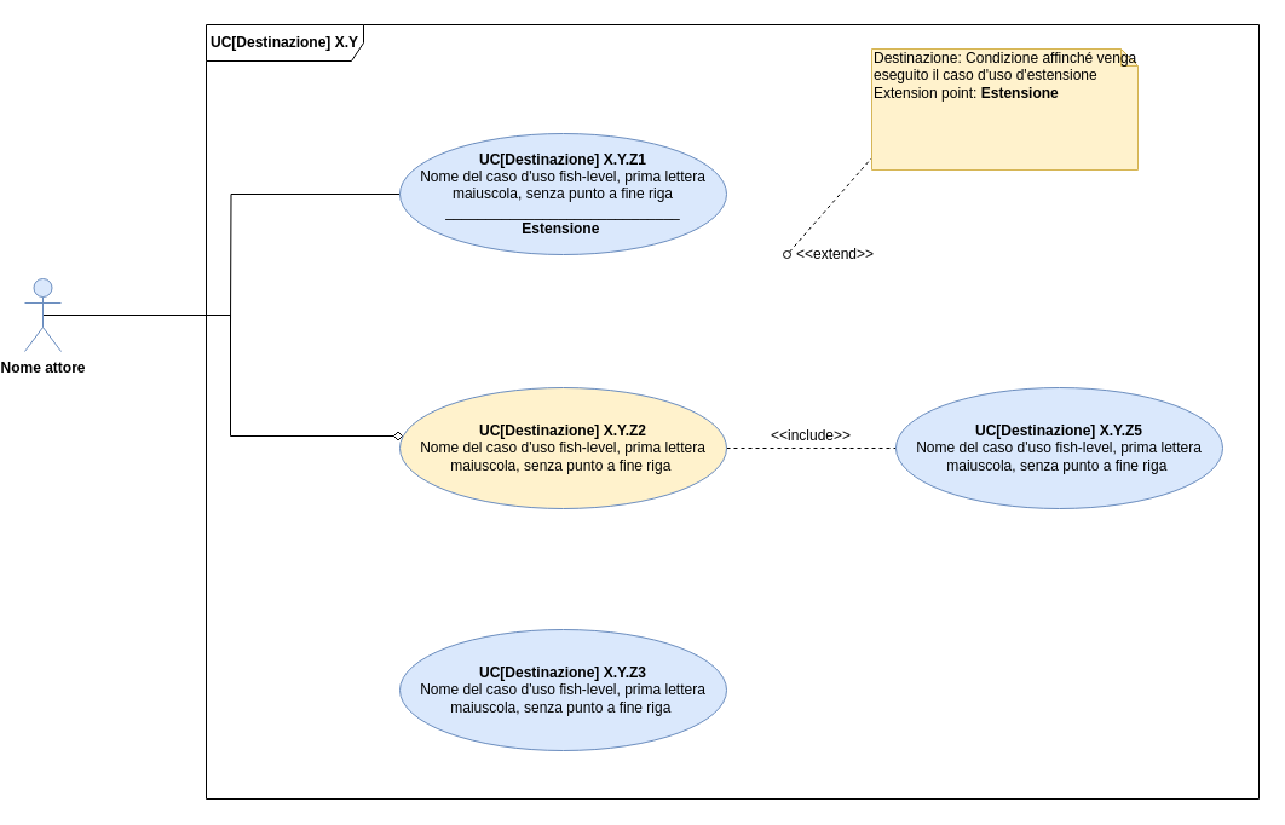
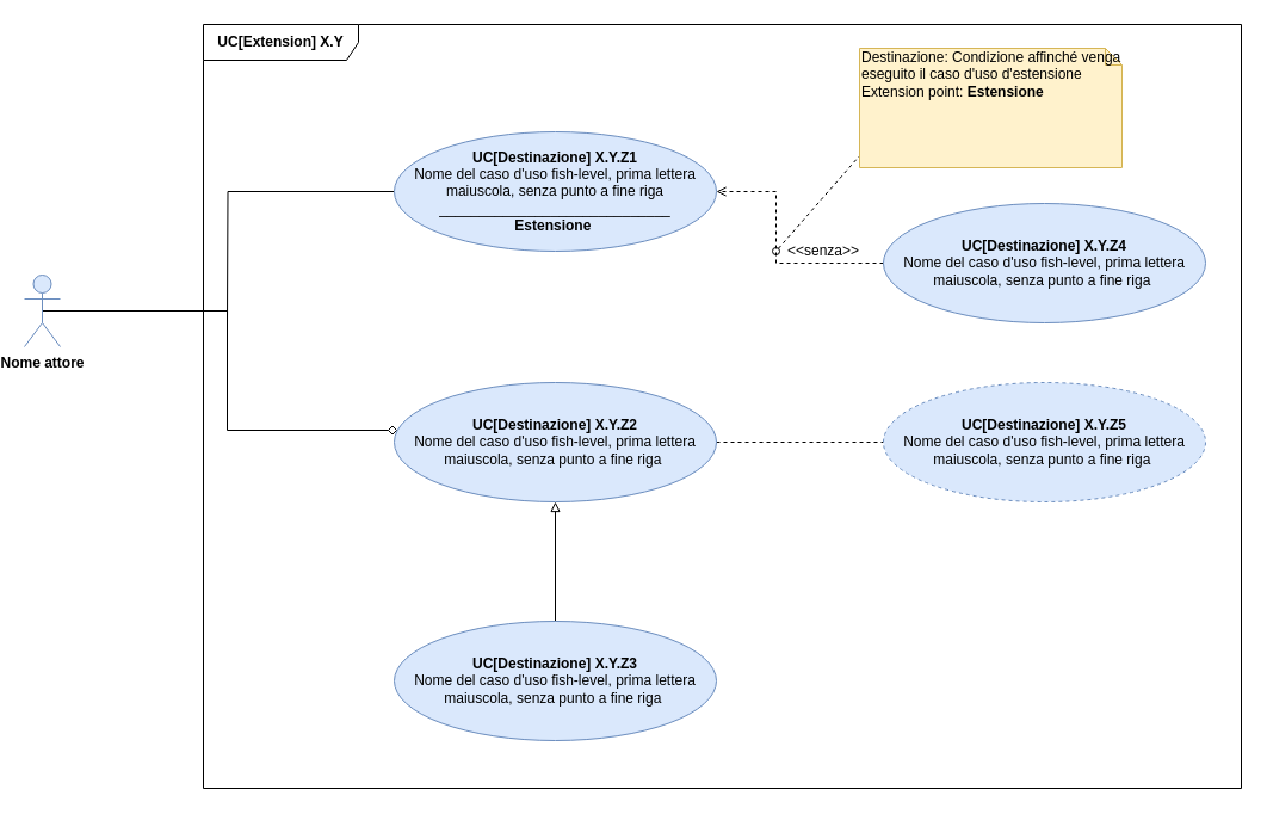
- <mxCell id="2" value="&lt;b&gt;UC[Destinazione] X.Y&lt;/b&gt;" style="shape=umlFrame;whiteSpace=wrap;html=1;width=130;height=30;" parent="1" vertex="1"><mxGeometry x="170" y="20" width="870" height="640" as="geometry" /></mxCell>
+ <mxCell id="2" value="&lt;b&gt;UC[Extension] X.Y&lt;/b&gt;" style="shape=umlFrame;whiteSpace=wrap;html=1;width=130;height=30;" parent="1" vertex="1"><mxGeometry x="170" y="20" width="870" height="640" as="geometry" /></mxCell>
- <mxCell id="11" value="&amp;lt;&amp;lt;extend&amp;gt;&amp;gt;" style="text;html=1;strokeColor=none;fillColor=none;align=center;verticalAlign=middle;whiteSpace=wrap;rounded=0;" parent="1" vertex="1"><mxGeometry x="670" y="200" width="40" height="20" as="geometry" /></mxCell>
+ <mxCell id="11" value="&amp;lt;&amp;lt;senza&amp;gt;&amp;gt;" style="text;html=1;strokeColor=none;fillColor=none;align=center;verticalAlign=middle;whiteSpace=wrap;rounded=0;" parent="1" vertex="1"><mxGeometry x="670" y="200" width="40" height="20" as="geometry" /></mxCell>
+ <mxCell id="9" style="rounded=0;orthogonalLoop=1;jettySize=auto;html=1;exitX=0;exitY=0.5;exitDx=0;exitDy=0;endArrow=open;endFill=0;startArrow=none;startFill=0;dashed=1;edgeStyle=orthogonalEdgeStyle;" parent="1" source="10" target="6" edge="1"><mxGeometry relative="1" as="geometry"><Array as="points"><mxPoint x="650" y="220" /><mxPoint x="650" y="160" /></Array></mxGeometry></mxCell>
+ <mxCell id="10" value="&lt;b&gt;UC[Destinazione] X.Y.Z4&lt;/b&gt;&lt;br&gt;&lt;span style=&quot;text-align: left ; white-space: nowrap&quot;&gt;Nome&amp;nbsp;del&amp;nbsp;caso&amp;nbsp;d'uso&amp;nbsp;fish-level,&amp;nbsp;prima&amp;nbsp;lettera&lt;br&gt;maiuscola,&amp;nbsp;senza&amp;nbsp;punto&amp;nbsp;a&amp;nbsp;fine&amp;nbsp;riga&lt;/span&gt;&amp;nbsp;" style="ellipse;whiteSpace=wrap;html=1;fillColor=#dae8fc;strokeColor=#6c8ebf;" parent="1" vertex="1"><mxGeometry x="740" y="170" width="270" height="100" as="geometry" /></mxCell>
- <mxCell id="13" value="&amp;lt;&amp;lt;include&amp;gt;&amp;gt;" style="text;html=1;strokeColor=none;fillColor=none;align=center;verticalAlign=middle;whiteSpace=wrap;rounded=0;" parent="1" vertex="1"><mxGeometry x="650" y="350" width="40" height="20" as="geometry" /></mxCell>
- <mxCell id="8" value="&lt;b&gt;UC[Destinazione] X.Y.Z2&lt;/b&gt;&lt;br&gt;&lt;span style=&quot;text-align: left ; white-space: nowrap&quot;&gt;Nome&amp;nbsp;del&amp;nbsp;caso&amp;nbsp;d'uso&amp;nbsp;fish-level,&amp;nbsp;prima&amp;nbsp;lettera&lt;br&gt;maiuscola,&amp;nbsp;senza&amp;nbsp;punto&amp;nbsp;a&amp;nbsp;fine&amp;nbsp;riga&lt;/span&gt;&amp;nbsp;" style="ellipse;whiteSpace=wrap;html=1;fillColor=#fff2cc;strokeColor=#6c8ebf;" parent="1" vertex="1"><mxGeometry x="330" y="320" width="270" height="100" as="geometry" /></mxCell>
+ <mxCell id="8" value="&lt;b&gt;UC[Destinazione] X.Y.Z2&lt;/b&gt;&lt;br&gt;&lt;span style=&quot;text-align: left ; white-space: nowrap&quot;&gt;Nome&amp;nbsp;del&amp;nbsp;caso&amp;nbsp;d'uso&amp;nbsp;fish-level,&amp;nbsp;prima&amp;nbsp;lettera&lt;br&gt;maiuscola,&amp;nbsp;senza&amp;nbsp;punto&amp;nbsp;a&amp;nbsp;fine&amp;nbsp;riga&lt;/span&gt;&amp;nbsp;" style="ellipse;whiteSpace=wrap;html=1;fillColor=#dae8fc;strokeColor=#6c8ebf;" parent="1" vertex="1"><mxGeometry x="330" y="320" width="270" height="100" as="geometry" /></mxCell>
- <mxCell id="12" value="&lt;b&gt;UC[Destinazione] X.Y.Z5&lt;/b&gt;&lt;br&gt;&lt;span style=&quot;text-align: left ; white-space: nowrap&quot;&gt;Nome&amp;nbsp;del&amp;nbsp;caso&amp;nbsp;d'uso&amp;nbsp;fish-level,&amp;nbsp;prima&amp;nbsp;lettera&lt;br&gt;maiuscola,&amp;nbsp;senza&amp;nbsp;punto&amp;nbsp;a&amp;nbsp;fine&amp;nbsp;riga&lt;/span&gt;&amp;nbsp;" style="ellipse;whiteSpace=wrap;html=1;fillColor=#dae8fc;strokeColor=#6c8ebf;" parent="1" vertex="1"><mxGeometry x="740" y="320" width="270" height="100" as="geometry" /></mxCell>
+ <mxCell id="12" value="&lt;b&gt;UC[Destinazione] X.Y.Z5&lt;/b&gt;&lt;br&gt;&lt;span style=&quot;text-align: left ; white-space: nowrap&quot;&gt;Nome&amp;nbsp;del&amp;nbsp;caso&amp;nbsp;d'uso&amp;nbsp;fish-level,&amp;nbsp;prima&amp;nbsp;lettera&lt;br&gt;maiuscola,&amp;nbsp;senza&amp;nbsp;punto&amp;nbsp;a&amp;nbsp;fine&amp;nbsp;riga&lt;/span&gt;&amp;nbsp;" style="ellipse;whiteSpace=wrap;html=1;fillColor=#dae8fc;strokeColor=#6c8ebf;dashed=1;" parent="1" vertex="1"><mxGeometry x="740" y="320" width="270" height="100" as="geometry" /></mxCell>
+ <mxCell id="16" style="edgeStyle=orthogonalEdgeStyle;rounded=0;orthogonalLoop=1;jettySize=auto;html=1;exitX=0.5;exitY=0;exitDx=0;exitDy=0;startArrow=none;startFill=0;endArrow=block;endFill=0;" parent="1" source="17" target="8" edge="1"><mxGeometry relative="1" as="geometry" /></mxCell>
